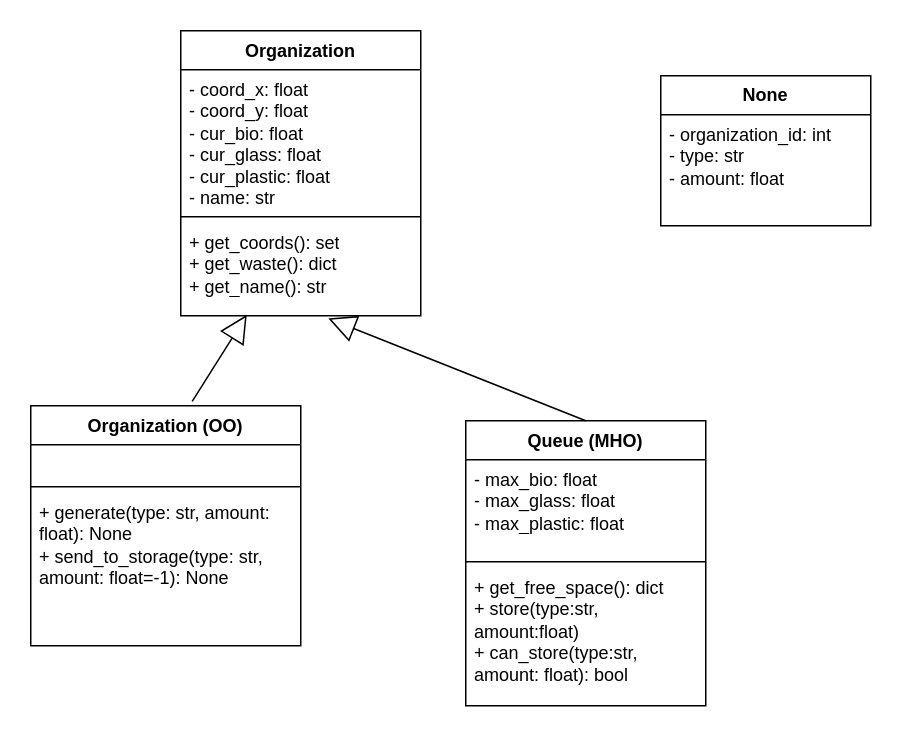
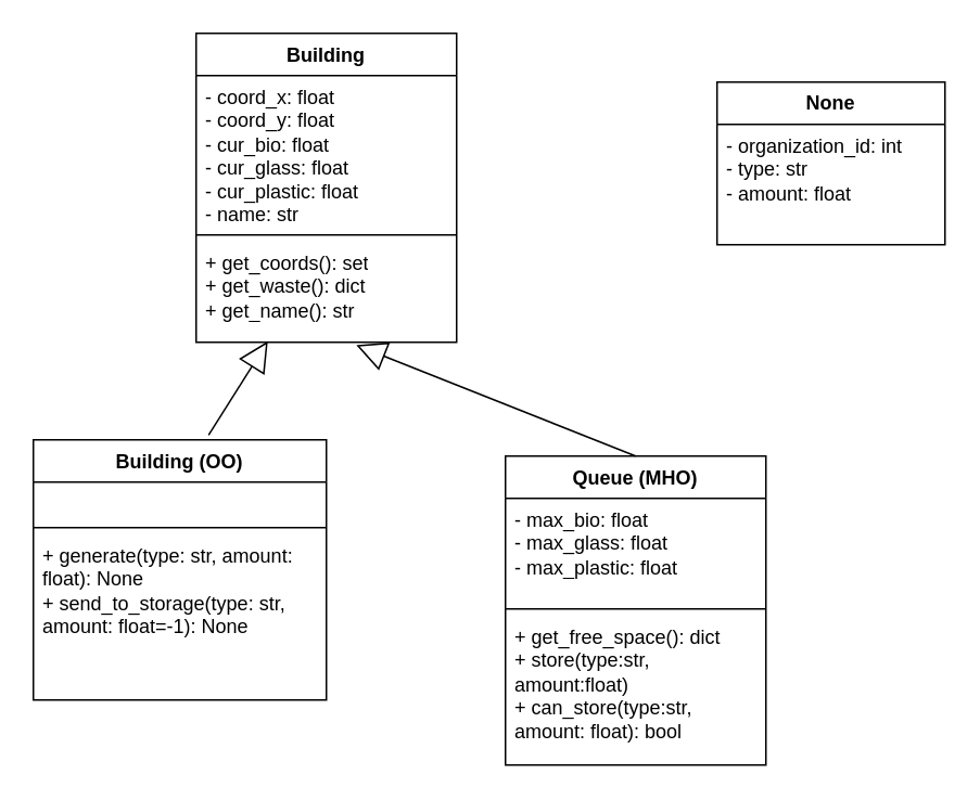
- <mxCell id="10" value="Organization" style="swimlane;fontStyle=1;align=center;verticalAlign=top;childLayout=stackLayout;horizontal=1;startSize=26;horizontalStack=0;resizeParent=1;resizeParentMax=0;resizeLast=0;collapsible=1;marginBottom=0;whiteSpace=wrap;html=1;" parent="1" vertex="1"><mxGeometry x="120" y="20" width="160" height="190" as="geometry" /></mxCell>
+ <mxCell id="10" value="Building" style="swimlane;fontStyle=1;align=center;verticalAlign=top;childLayout=stackLayout;horizontal=1;startSize=26;horizontalStack=0;resizeParent=1;resizeParentMax=0;resizeLast=0;collapsible=1;marginBottom=0;whiteSpace=wrap;html=1;" parent="1" vertex="1"><mxGeometry x="120" y="20" width="160" height="190" as="geometry" /></mxCell>
- <mxCell id="2" value="Organization (OO)" style="swimlane;fontStyle=1;align=center;verticalAlign=top;childLayout=stackLayout;horizontal=1;startSize=26;horizontalStack=0;resizeParent=1;resizeParentMax=0;resizeLast=0;collapsible=1;marginBottom=0;whiteSpace=wrap;html=1;" parent="1" vertex="1"><mxGeometry x="20" y="270" width="180" height="160" as="geometry" /></mxCell>
+ <mxCell id="2" value="Building (OO)" style="swimlane;fontStyle=1;align=center;verticalAlign=top;childLayout=stackLayout;horizontal=1;startSize=26;horizontalStack=0;resizeParent=1;resizeParentMax=0;resizeLast=0;collapsible=1;marginBottom=0;whiteSpace=wrap;html=1;" parent="1" vertex="1"><mxGeometry x="20" y="270" width="180" height="160" as="geometry" /></mxCell>
